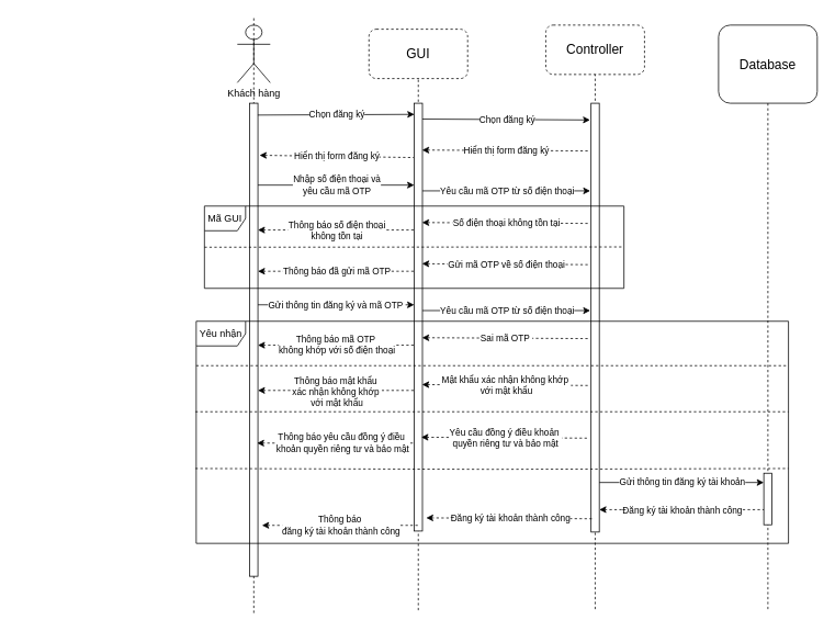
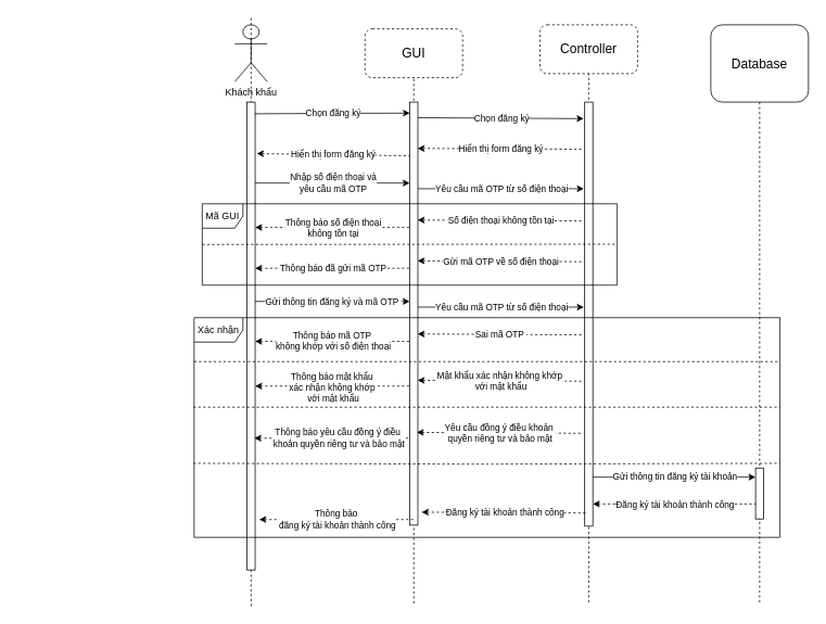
- <mxCell id="2" value="Khách hàng" style="shape=umlActor;verticalLabelPosition=bottom;verticalAlign=top;html=1;outlineConnect=0;" vertex="1" parent="1"><mxGeometry x="288" y="30" width="40" height="70" as="geometry" /></mxCell>
+ <mxCell id="2" value="Khách khẩu" style="shape=umlActor;verticalLabelPosition=bottom;verticalAlign=top;html=1;outlineConnect=0;" vertex="1" parent="1"><mxGeometry x="288" y="30" width="40" height="70" as="geometry" /></mxCell>
- <mxCell id="41" value="Yêu nhận" style="shape=umlFrame;whiteSpace=wrap;html=1;pointerEvents=0;width=60;height=30;" vertex="1" parent="1"><mxGeometry y="390" width="720" height="270" as="geometry" x="238" /></mxCell>
+ <mxCell id="41" value="Xác nhận" style="shape=umlFrame;whiteSpace=wrap;html=1;pointerEvents=0;width=60;height=30;" vertex="1" parent="1"><mxGeometry y="390" width="720" height="270" as="geometry" x="238" /></mxCell>
